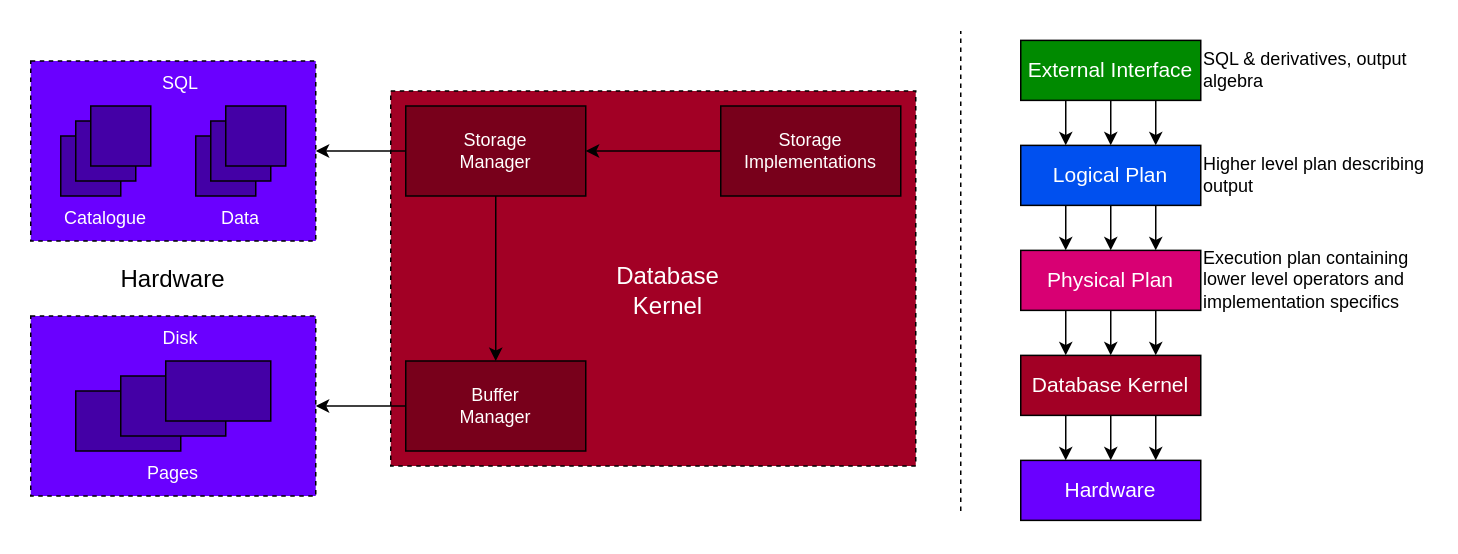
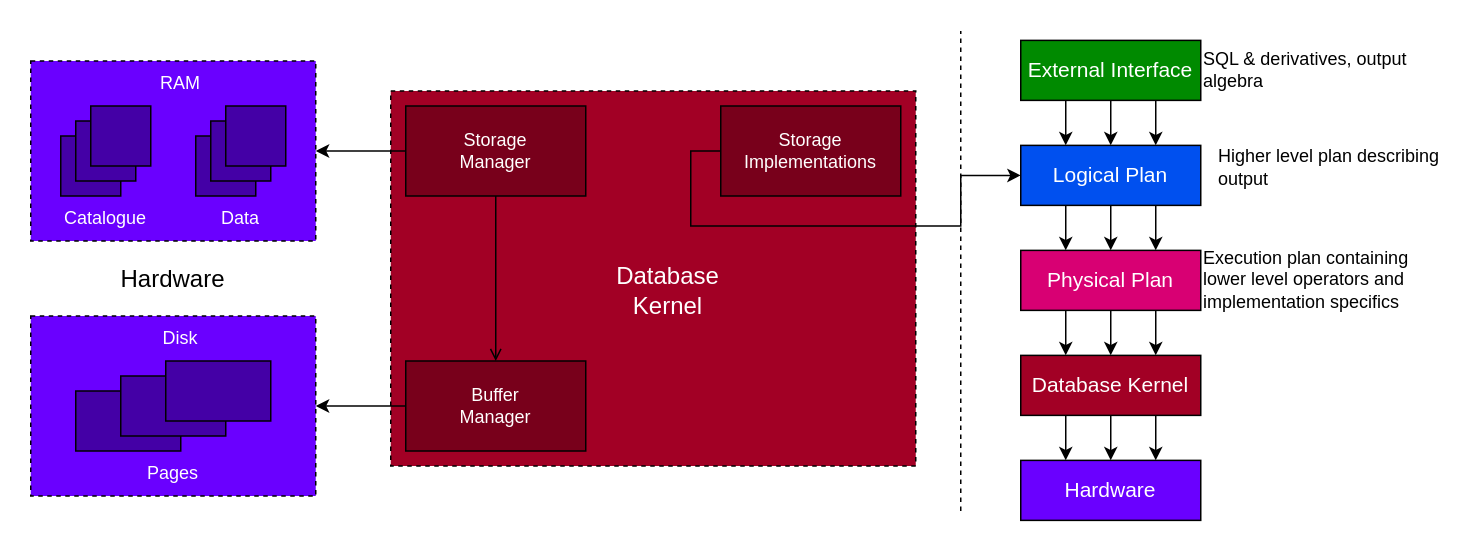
- <mxCell id="24" value="SQL" style="text;html=1;strokeColor=none;fillColor=none;align=center;verticalAlign=middle;whiteSpace=wrap;rounded=0;fontColor=#FFFFFF;" vertex="1" parent="1"><mxGeometry x="90" y="40" width="60" height="30" as="geometry" /></mxCell>
+ <mxCell id="24" value="RAM" style="text;html=1;strokeColor=none;fillColor=none;align=center;verticalAlign=middle;whiteSpace=wrap;rounded=0;fontColor=#FFFFFF;" vertex="1" parent="1"><mxGeometry x="90" y="40" width="60" height="30" as="geometry" /></mxCell>
- <mxCell id="9" style="edgeStyle=orthogonalEdgeStyle;rounded=0;orthogonalLoop=1;jettySize=auto;html=1;exitX=0;exitY=0.5;exitDx=0;exitDy=0;entryX=1;entryY=0.5;entryDx=0;entryDy=0;" edge="1" parent="1" source="10" target="6"><mxGeometry relative="1" as="geometry" /></mxCell>
+ <mxCell id="9" style="edgeStyle=orthogonalEdgeStyle;rounded=0;orthogonalLoop=1;jettySize=auto;html=1;exitX=0;exitY=0.5;exitDx=0;exitDy=0;" edge="1" parent="1" source="10" target="34"><mxGeometry relative="1" as="geometry" /></mxCell>
- <mxCell id="45" value="Higher level plan describing output" style="text;html=1;strokeColor=none;fillColor=none;align=left;verticalAlign=middle;whiteSpace=wrap;rounded=0;dashed=1;fontSize=12;" vertex="1" parent="1"><mxGeometry x="800" y="101.25" width="150" height="30" as="geometry" /></mxCell>
+ <mxCell id="45" value="Higher level plan describing output" style="text;html=1;strokeColor=none;fillColor=none;align=left;verticalAlign=middle;whiteSpace=wrap;rounded=0;dashed=1;fontSize=12;" vertex="1" parent="1"><mxGeometry x="810" y="96.25" width="150" height="30" as="geometry" /></mxCell>
- <mxCell id="4" style="edgeStyle=orthogonalEdgeStyle;rounded=0;orthogonalLoop=1;jettySize=auto;html=1;exitX=0.5;exitY=1;exitDx=0;exitDy=0;entryX=0.5;entryY=0;entryDx=0;entryDy=0;" edge="1" parent="1" source="6" target="8"><mxGeometry relative="1" as="geometry" /></mxCell>
+ <mxCell id="4" style="edgeStyle=orthogonalEdgeStyle;rounded=0;orthogonalLoop=1;jettySize=auto;html=1;exitX=0.5;exitY=1;exitDx=0;exitDy=0;entryX=0.5;entryY=0;entryDx=0;entryDy=0;endArrow=open;" edge="1" parent="1" source="6" target="8"><mxGeometry relative="1" as="geometry" /></mxCell>
